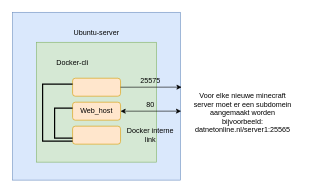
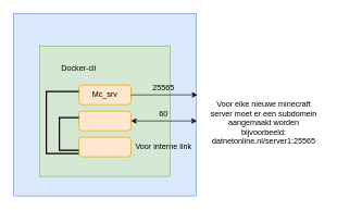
- <mxCell id="3" value="Ubuntu-server" style="text;strokeColor=none;align=center;fillColor=none;html=1;verticalAlign=middle;whiteSpace=wrap;rounded=0;" vertex="1" parent="1"><mxGeometry x="110" y="40" width="100" height="30" as="geometry" /></mxCell>
- <mxCell id="14" value="25575" style="text;html=1;strokeColor=none;fillColor=none;align=center;verticalAlign=middle;whiteSpace=wrap;rounded=0;" vertex="1" parent="1"><mxGeometry x="220" y="120" width="60" height="30" as="geometry" /></mxCell>
+ <mxCell id="14" value="25565" style="text;html=1;strokeColor=none;fillColor=none;align=center;verticalAlign=middle;whiteSpace=wrap;rounded=0;" vertex="1" parent="1"><mxGeometry x="220" y="120" width="60" height="30" as="geometry" /></mxCell>
+ <mxCell id="9" value="Mc_srv" style="text;html=1;align=center;verticalAlign=middle;whiteSpace=wrap;rounded=0;" vertex="1" parent="1"><mxGeometry x="130" y="130" width="60" height="30" as="geometry" /></mxCell>
- <mxCell id="16" value="80" style="text;html=1;strokeColor=none;fillColor=none;align=center;verticalAlign=middle;whiteSpace=wrap;rounded=0;" vertex="1" parent="1"><mxGeometry x="220" y="160" width="60" height="30" as="geometry" /></mxCell>
+ <mxCell id="16" value="60" style="text;html=1;strokeColor=none;fillColor=none;align=center;verticalAlign=middle;whiteSpace=wrap;rounded=0;" vertex="1" parent="1"><mxGeometry x="220" y="160" width="60" height="30" as="geometry" /></mxCell>
- <mxCell id="10" value="Web_host" style="text;html=1;strokeColor=none;fillColor=none;align=center;verticalAlign=middle;whiteSpace=wrap;rounded=0;" vertex="1" parent="1"><mxGeometry x="130" y="170" width="60" height="30" as="geometry" /></mxCell>
- <mxCell id="17" value="Docker interne link" style="text;html=1;strokeColor=none;fillColor=none;align=center;verticalAlign=middle;whiteSpace=wrap;rounded=0;" vertex="1" parent="1"><mxGeometry x="205" y="210" width="90" height="30" as="geometry" /></mxCell>
+ <mxCell id="17" value="Voor interne link" style="text;html=1;strokeColor=none;fillColor=none;align=center;verticalAlign=middle;whiteSpace=wrap;rounded=0;" vertex="1" parent="1"><mxGeometry x="205" y="210" width="90" height="30" as="geometry" /></mxCell>
